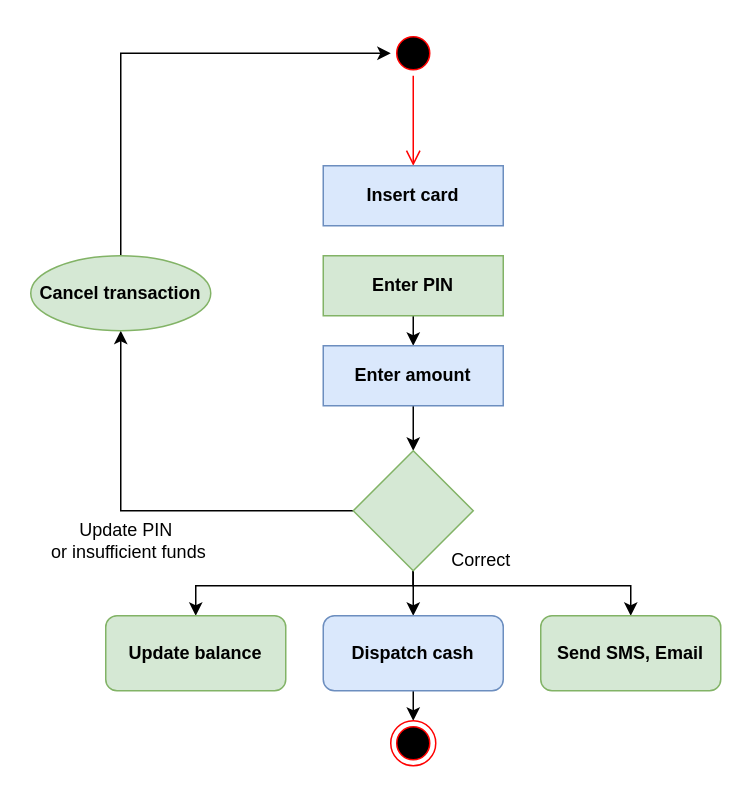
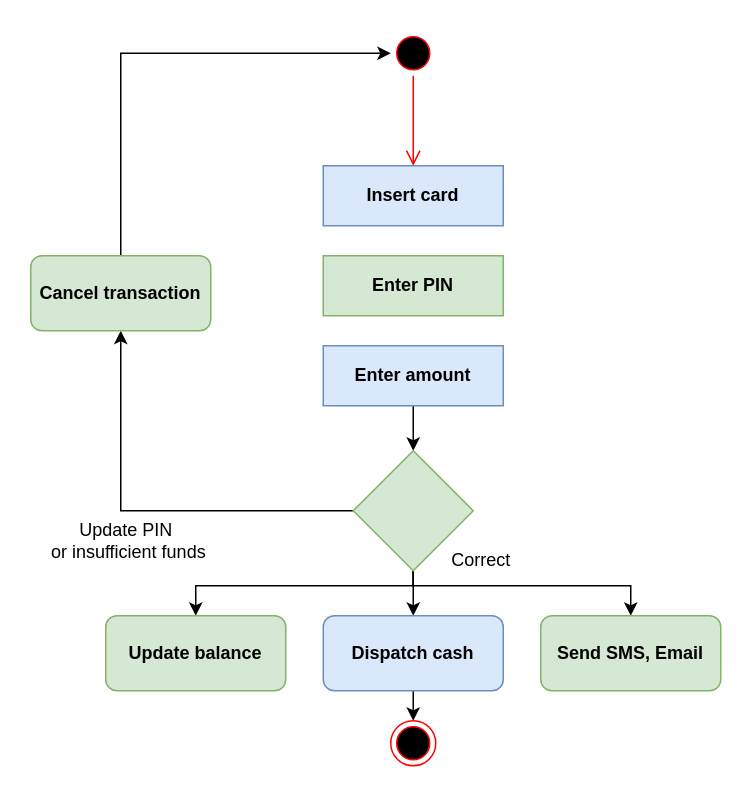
- <mxCell id="19" value="&lt;b&gt;Cancel transaction&lt;/b&gt;" style="ellipse;whiteSpace=wrap;html=1;fillColor=#d5e8d4;strokeColor=#82b366;" vertex="1" parent="1"><mxGeometry x="20" y="170" width="120" height="50" as="geometry" /></mxCell>
+ <mxCell id="19" value="&lt;b&gt;Cancel transaction&lt;/b&gt;" style="rounded=1;whiteSpace=wrap;html=1;fillColor=#d5e8d4;strokeColor=#82b366;" vertex="1" parent="1"><mxGeometry x="20" y="170" width="120" height="50" as="geometry" /></mxCell>
- <mxCell id="5" style="edgeStyle=orthogonalEdgeStyle;rounded=0;orthogonalLoop=1;jettySize=auto;html=1;exitX=0.5;exitY=1;exitDx=0;exitDy=0;entryX=0.5;entryY=0;entryDx=0;entryDy=0;" edge="1" parent="1" source="6" target="8"><mxGeometry relative="1" as="geometry" /></mxCell>
